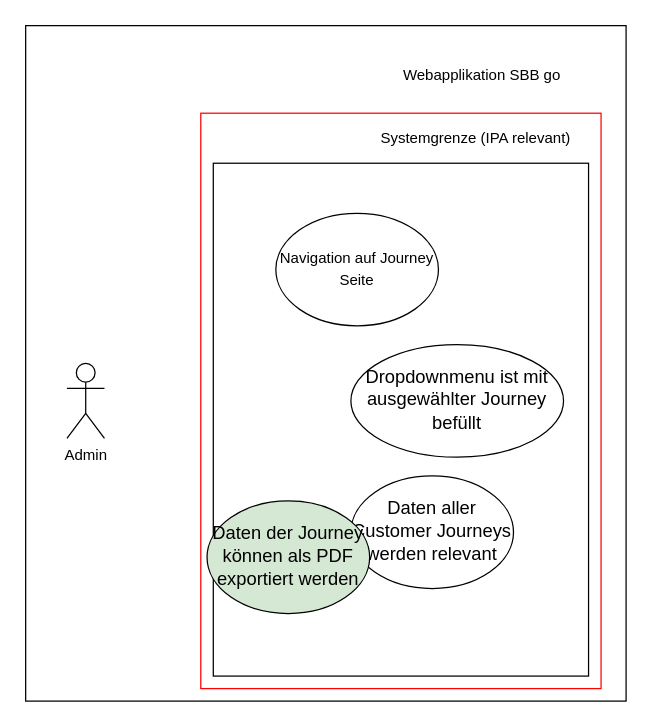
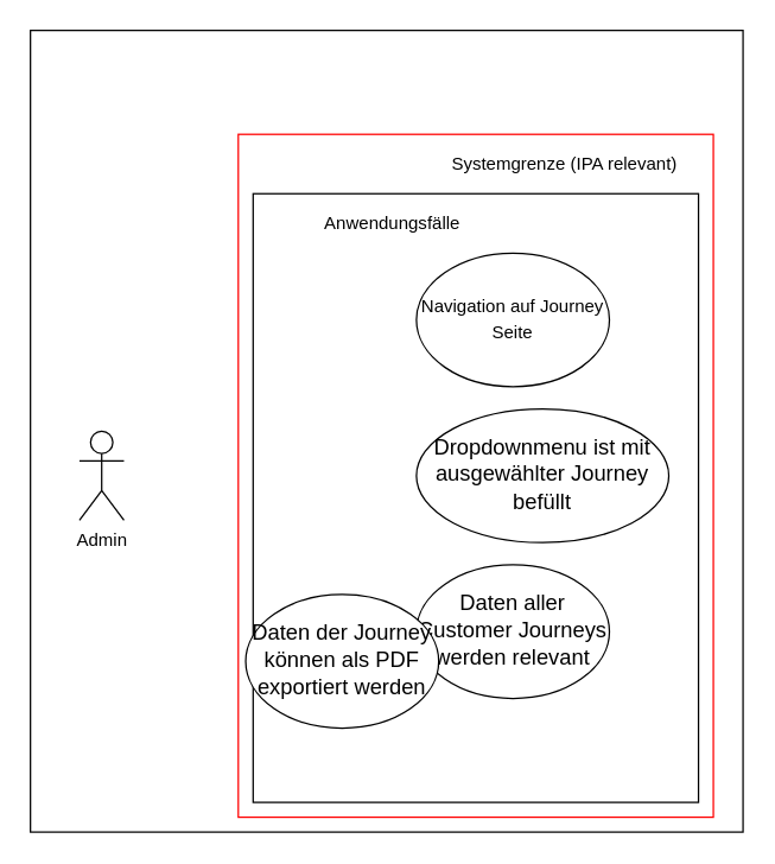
- <mxCell id="10" value="Webapplikation SBB go" style="text;html=1;strokeColor=none;fillColor=none;align=center;verticalAlign=middle;whiteSpace=wrap;rounded=0;" vertex="1" parent="1"><mxGeometry x="300" y="50" width="170" height="20" as="geometry" /></mxCell>
+ <mxCell id="9" value="Anwendungsfälle" style="text;html=1;strokeColor=none;fillColor=none;align=center;verticalAlign=middle;whiteSpace=wrap;rounded=0;" parent="1" vertex="1"><mxGeometry x="179" y="140" width="170" height="20" as="geometry" /></mxCell>
- <mxCell id="7" value="&lt;span lang=&quot;DE-CH&quot; style=&quot;font-family: &amp;#34;arial&amp;#34; , sans-serif&quot;&gt;&lt;font style=&quot;font-size: 12px&quot;&gt;Navigation auf Journey Seite&lt;/font&gt;&lt;/span&gt;&lt;span style=&quot;font-size: medium&quot;&gt;&lt;/span&gt;" style="ellipse;whiteSpace=wrap;html=1;fontSize=11;" parent="1" vertex="1"><mxGeometry x="220" y="170" width="130" height="90" as="geometry" /></mxCell>
+ <mxCell id="7" value="&lt;span lang=&quot;DE-CH&quot; style=&quot;font-family: &amp;#34;arial&amp;#34; , sans-serif&quot;&gt;&lt;font style=&quot;font-size: 12px&quot;&gt;Navigation auf Journey Seite&lt;/font&gt;&lt;/span&gt;&lt;span style=&quot;font-size: medium&quot;&gt;&lt;/span&gt;" style="ellipse;whiteSpace=wrap;html=1;fontSize=11;" parent="1" vertex="1"><mxGeometry x="280" y="170" width="130" height="90" as="geometry" /></mxCell>
- <mxCell id="13" value="&lt;span lang=&quot;DE-CH&quot; style=&quot;font-size: 11pt ; font-family: &amp;#34;arial&amp;#34; , sans-serif&quot;&gt;Daten der Journey können als PDF exportiert werden&lt;/span&gt;&lt;span style=&quot;font-size: medium&quot;&gt;&lt;/span&gt;" style="ellipse;whiteSpace=wrap;html=1;fontSize=11;fillColor=#d5e8d4;" vertex="1" parent="1"><mxGeometry x="165" y="400" width="130" height="90" as="geometry" /></mxCell>
+ <mxCell id="13" value="&lt;span lang=&quot;DE-CH&quot; style=&quot;font-size: 11pt ; font-family: &amp;#34;arial&amp;#34; , sans-serif&quot;&gt;Daten der Journey können als PDF exportiert werden&lt;/span&gt;&lt;span style=&quot;font-size: medium&quot;&gt;&lt;/span&gt;" style="ellipse;whiteSpace=wrap;html=1;fontSize=11;" vertex="1" parent="1"><mxGeometry x="165" y="400" width="130" height="90" as="geometry" /></mxCell>
